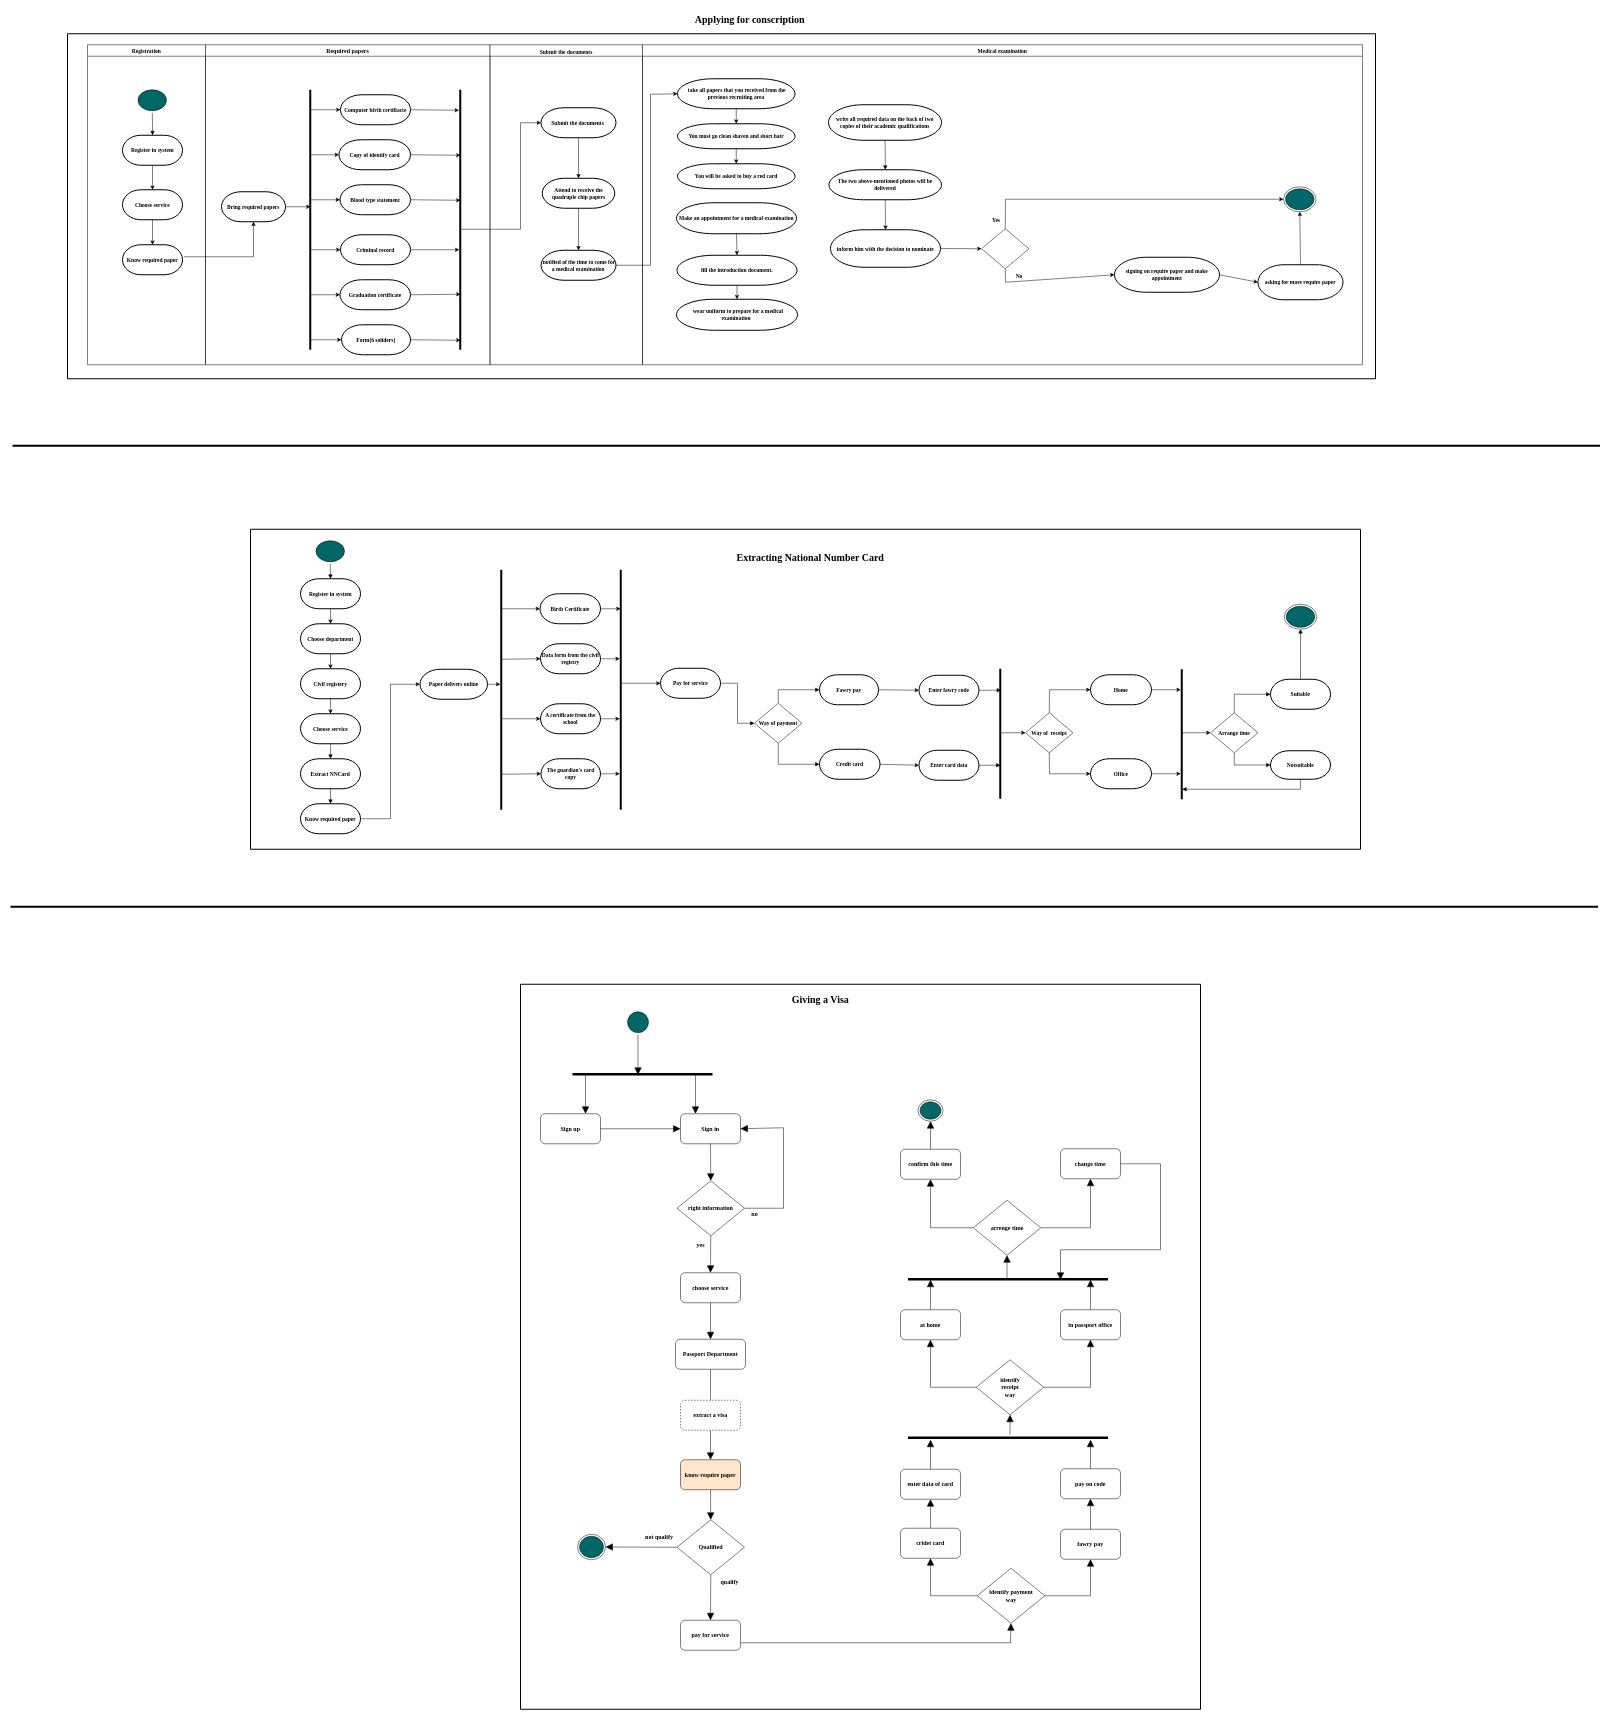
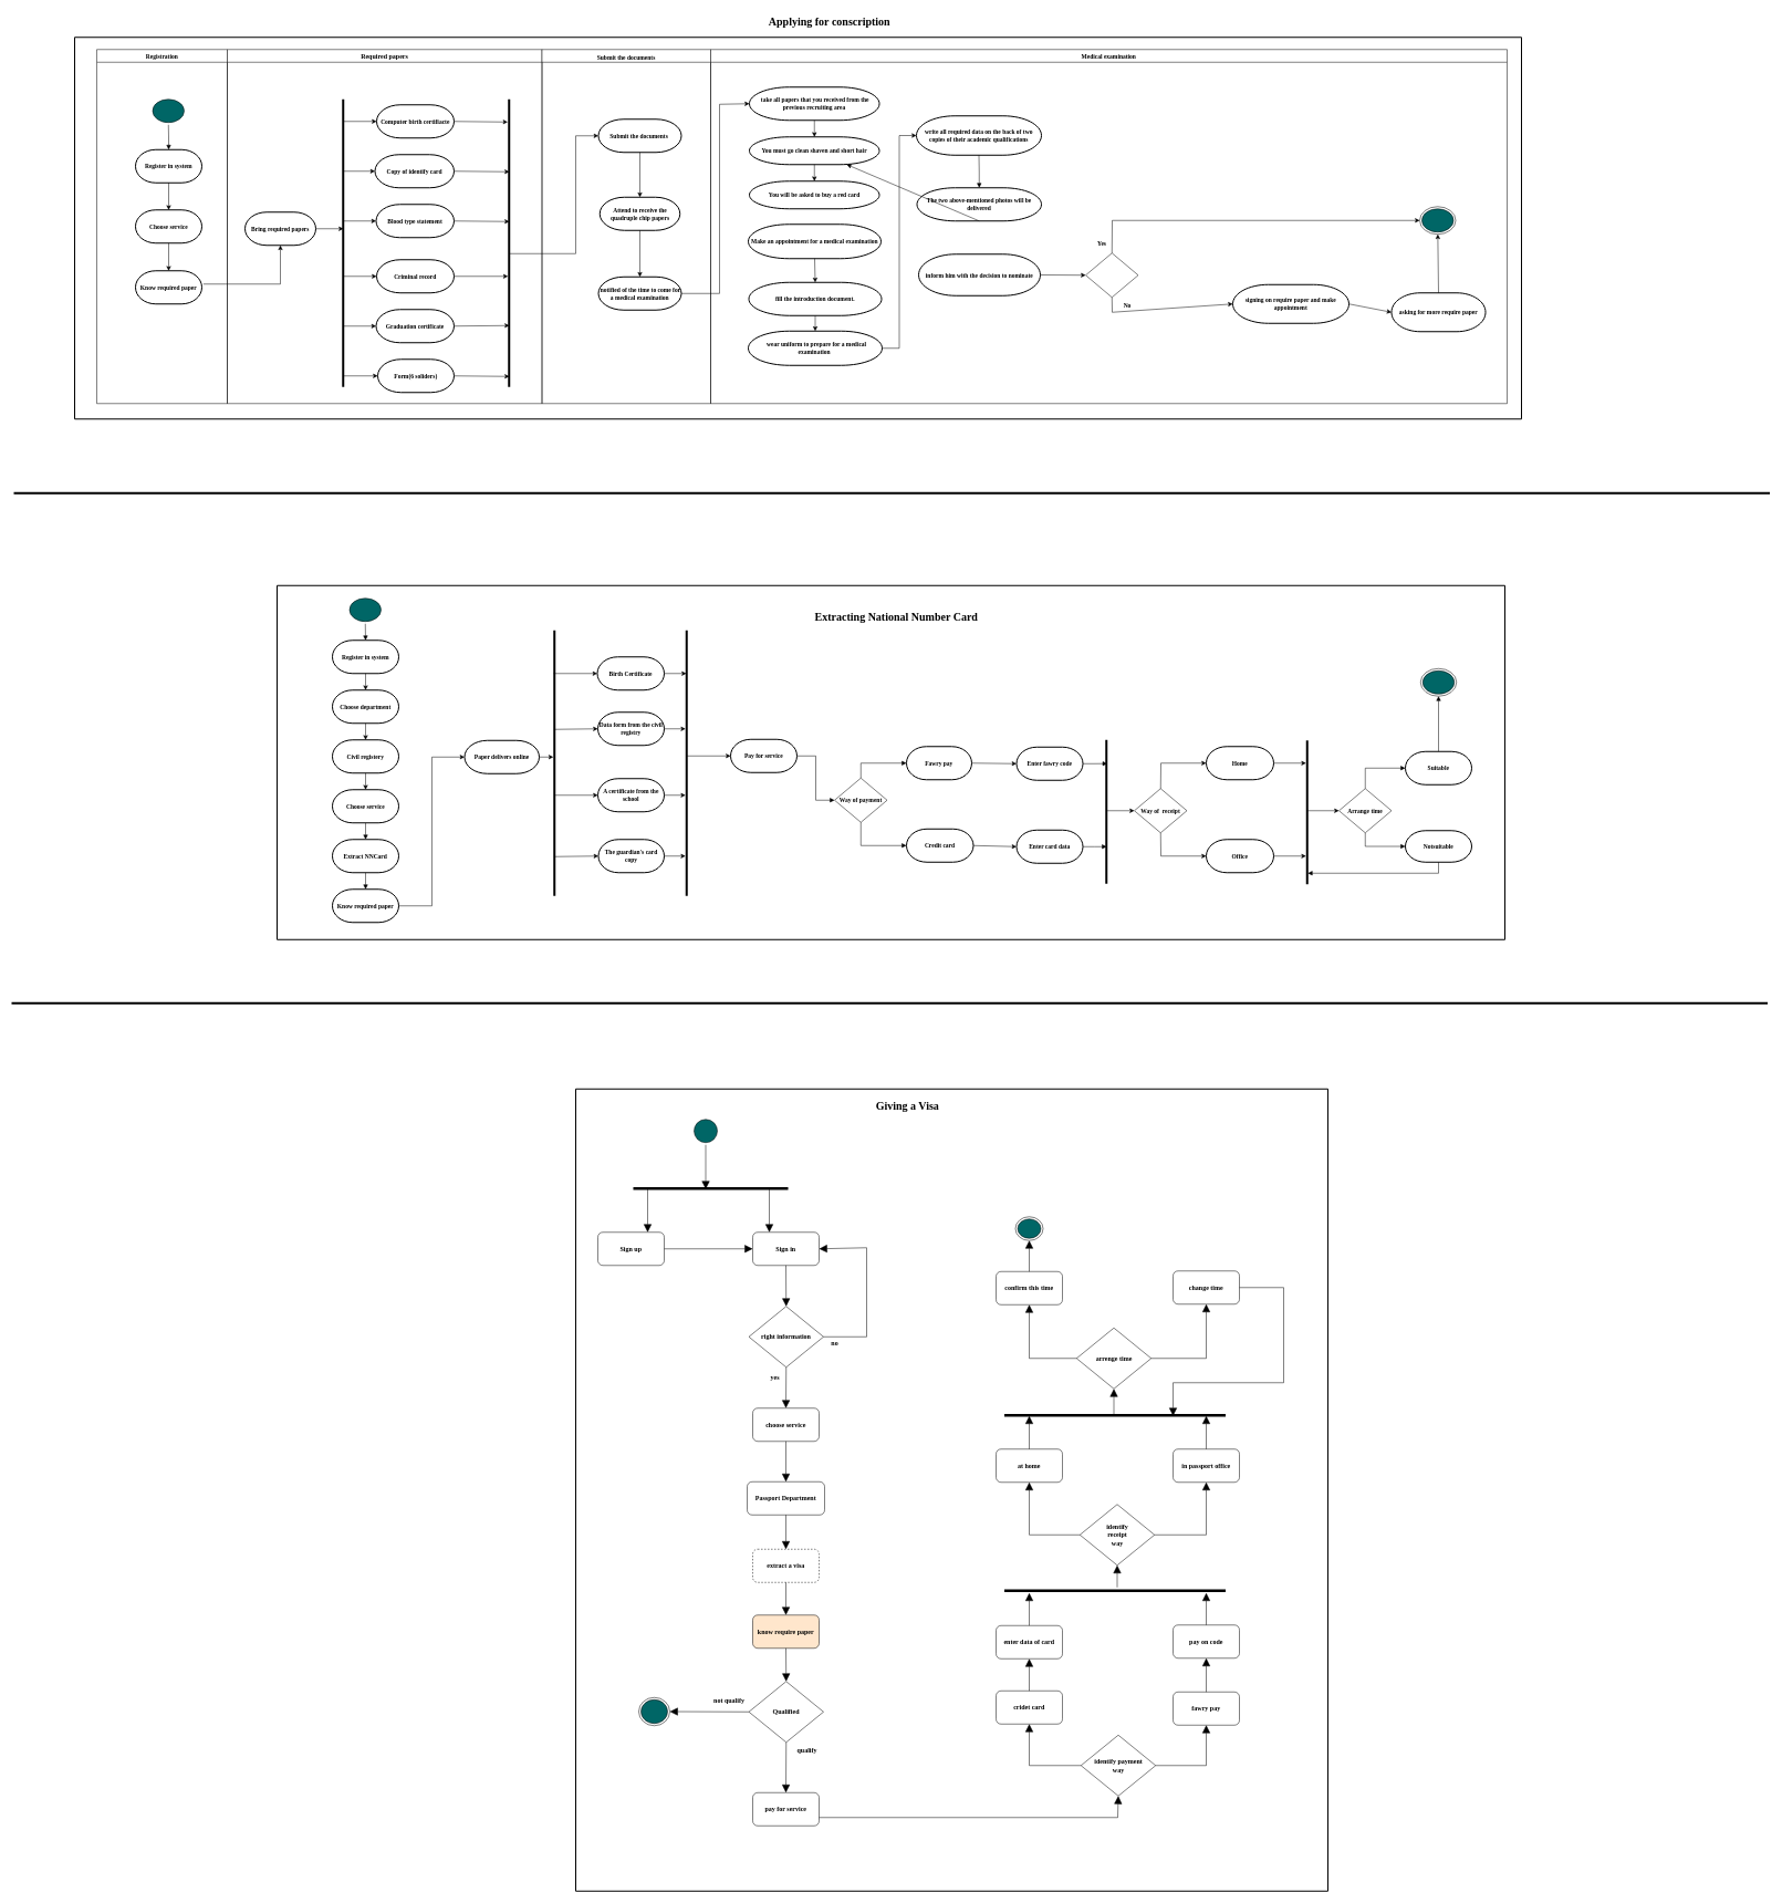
+ <mxCell id="178" value="" style="edgeStyle=elbowEdgeStyle;elbow=horizontal;endArrow=classic;html=1;rounded=0;fontSize=11;fontStyle=1;exitX=1;exitY=0.5;exitDx=0;exitDy=0;exitPerimeter=0;entryX=0;entryY=0.5;entryDx=0;entryDy=0;entryPerimeter=0;fontFamily=Georgia;" parent="170" source="172" target="175" edge="1"><mxGeometry width="50" height="50" relative="1" as="geometry"><mxPoint x="290" y="510" as="sourcePoint" /><mxPoint x="350" y="100" as="targetPoint" /></mxGeometry></mxCell>
- <mxCell id="186" value="" style="endArrow=classic;html=1;rounded=0;fontSize=11;exitX=0.5;exitY=1;exitDx=0;exitDy=0;exitPerimeter=0;entryX=0.5;entryY=0;entryDx=0;entryDy=0;entryPerimeter=0;fontStyle=1;fontFamily=Georgia;" parent="170" source="180" target="181" edge="1"><mxGeometry width="50" height="50" relative="1" as="geometry"><mxPoint x="474.05" y="239.6" as="sourcePoint" /><mxPoint x="475.95" y="260" as="targetPoint" /></mxGeometry></mxCell>
+ <mxCell id="186" value="" style="endArrow=classic;html=1;rounded=0;fontSize=11;exitX=0.5;exitY=1;exitDx=0;exitDy=0;exitPerimeter=0;fontStyle=1;fontFamily=Georgia;" parent="170" source="180" target="177" edge="1"><mxGeometry width="50" height="50" relative="1" as="geometry"><mxPoint x="474.05" y="239.6" as="sourcePoint" /><mxPoint x="475.95" y="260" as="targetPoint" /></mxGeometry></mxCell>
- <mxCell id="84" value="" style="endArrow=none;endFill=1;endSize=12;html=1;rounded=0;strokeColor=#000000;strokeWidth=1;exitX=0.5;exitY=1;exitDx=0;exitDy=0;entryX=0.5;entryY=0;entryDx=0;entryDy=0;fontSize=12;fontFamily=Georgia;fontStyle=1;" parent="1" source="66" target="68" edge="1"><mxGeometry width="160" relative="1" as="geometry"><mxPoint x="1416" y="2306" as="sourcePoint" /><mxPoint x="1576" y="2306" as="targetPoint" /></mxGeometry></mxCell>
+ <mxCell id="84" value="" style="endArrow=block;endFill=1;endSize=12;html=1;rounded=0;strokeColor=#000000;strokeWidth=1;exitX=0.5;exitY=1;exitDx=0;exitDy=0;entryX=0.5;entryY=0;entryDx=0;entryDy=0;fontSize=12;fontFamily=Georgia;fontStyle=1" parent="1" source="66" target="68" edge="1"><mxGeometry width="160" relative="1" as="geometry"><mxPoint x="1416" y="2306" as="sourcePoint" /><mxPoint x="1576" y="2306" as="targetPoint" /></mxGeometry></mxCell>
